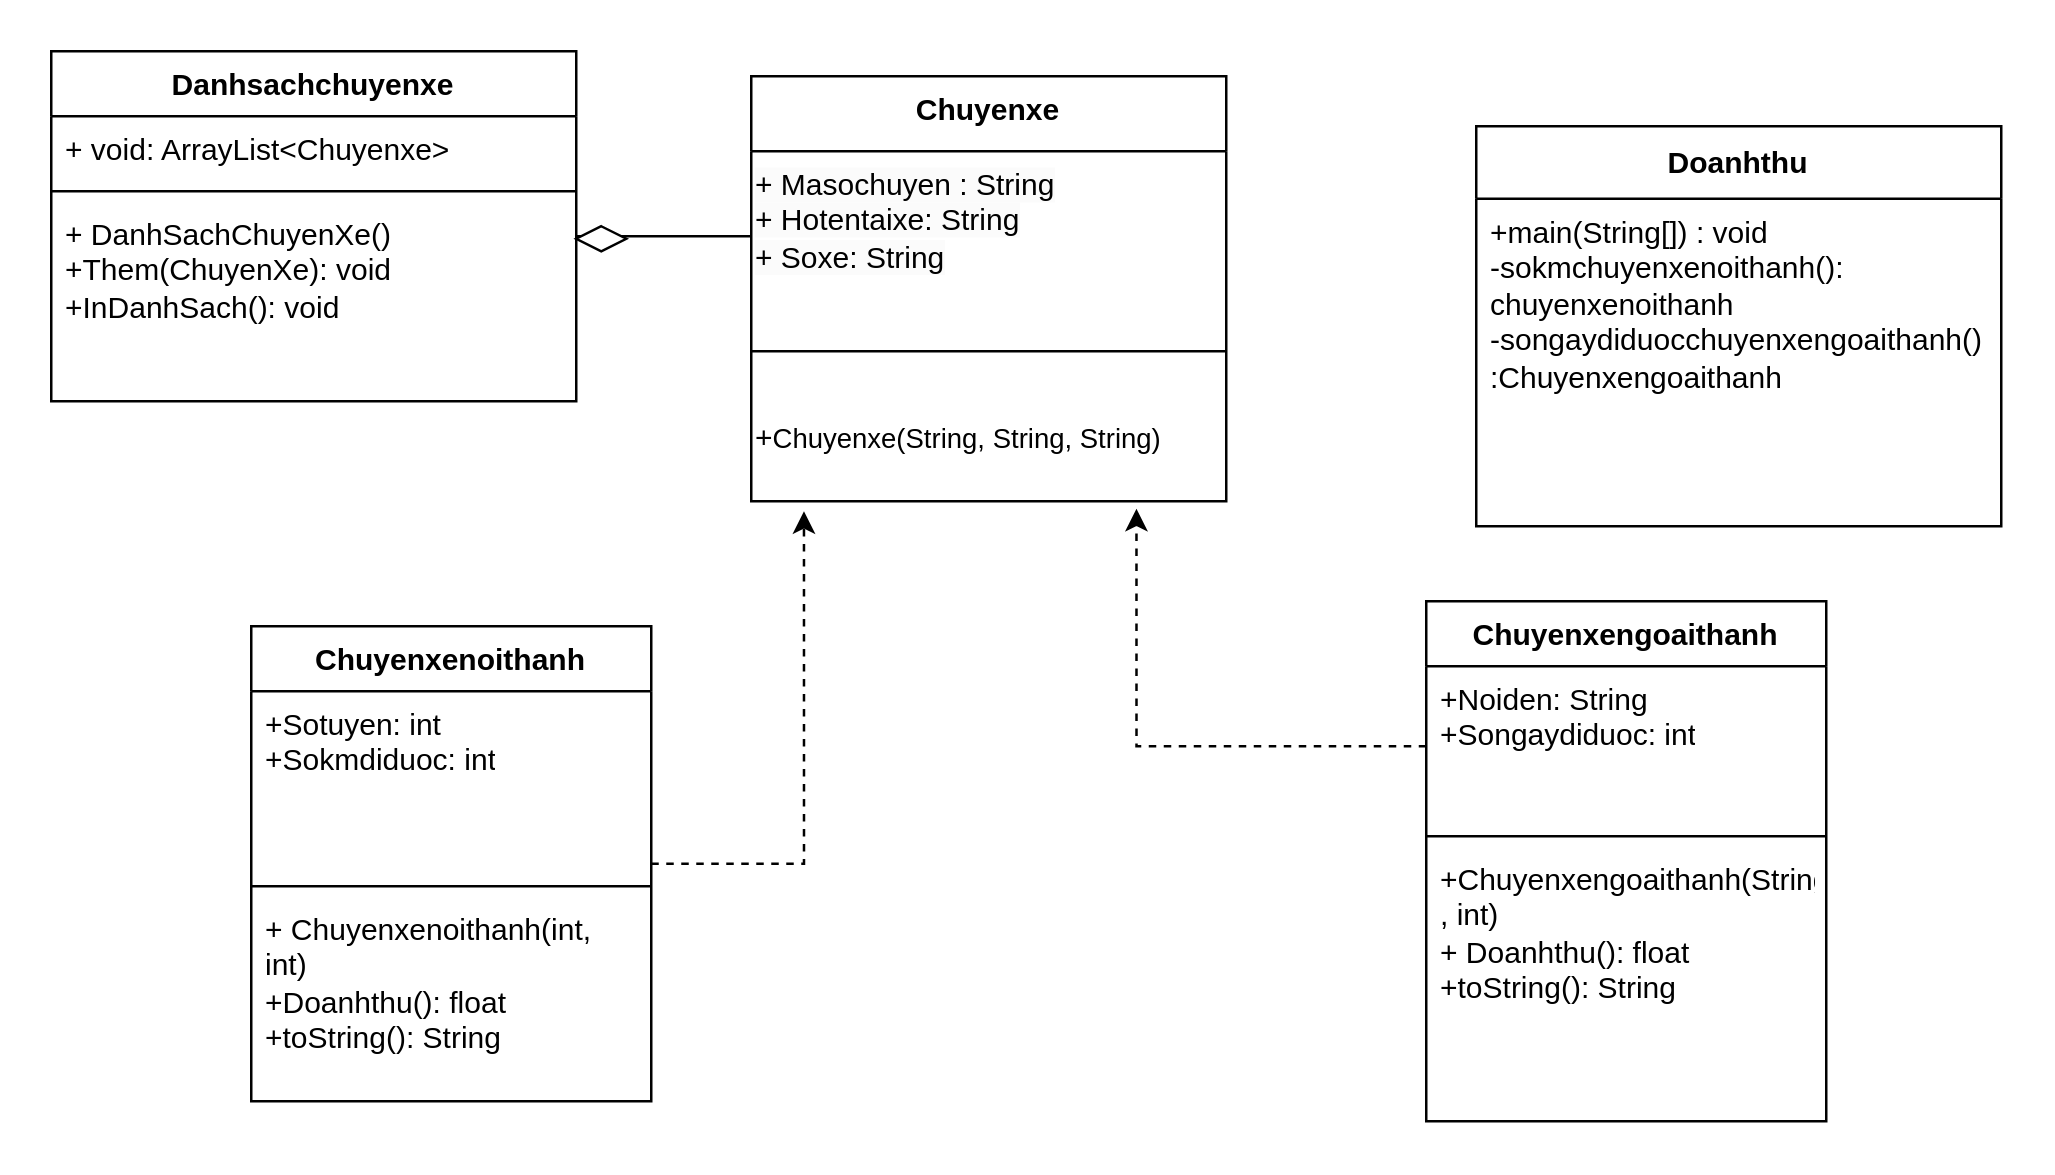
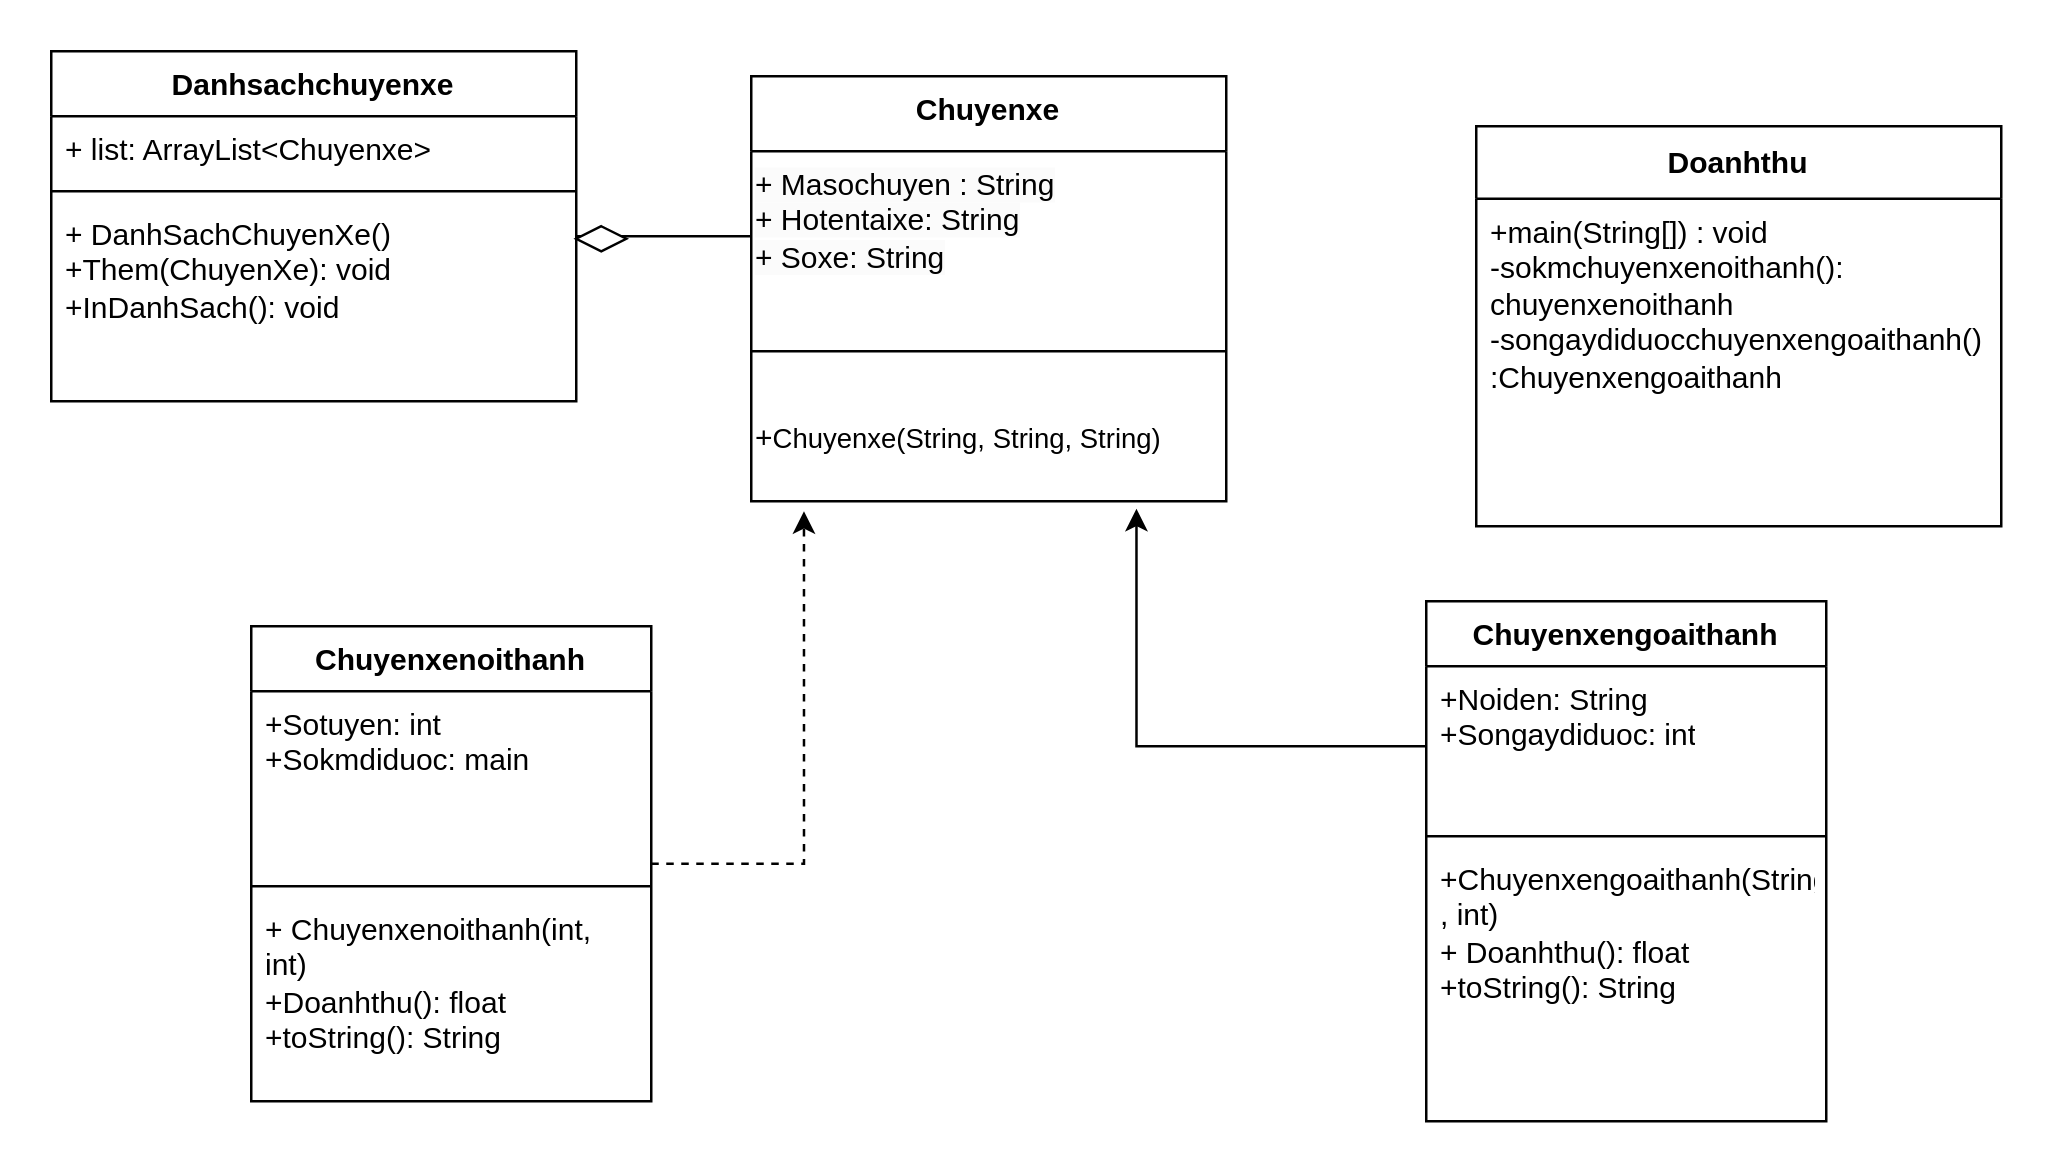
- <mxCell id="19" value="+ void: ArrayList&amp;lt;Chuyenxe&amp;gt;" style="text;strokeColor=none;fillColor=none;align=left;verticalAlign=top;spacingLeft=4;spacingRight=4;overflow=hidden;rotatable=0;points=[[0,0.5],[1,0.5]];portConstraint=eastwest;whiteSpace=wrap;html=1;" parent="18" vertex="1"><mxGeometry y="26" width="210" height="26" as="geometry" /></mxCell>
+ <mxCell id="19" value="+ list: ArrayList&amp;lt;Chuyenxe&amp;gt;" style="text;strokeColor=none;fillColor=none;align=left;verticalAlign=top;spacingLeft=4;spacingRight=4;overflow=hidden;rotatable=0;points=[[0,0.5],[1,0.5]];portConstraint=eastwest;whiteSpace=wrap;html=1;" parent="18" vertex="1"><mxGeometry y="26" width="210" height="26" as="geometry" /></mxCell>
- <mxCell id="12" value="+Sotuyen: int&amp;nbsp;&lt;br&gt;+Sokmdiduoc: int&lt;br&gt;" style="text;strokeColor=none;fillColor=none;align=left;verticalAlign=top;spacingLeft=4;spacingRight=4;overflow=hidden;rotatable=0;points=[[0,0.5],[1,0.5]];portConstraint=eastwest;whiteSpace=wrap;html=1;" parent="11" vertex="1"><mxGeometry y="26" width="160" height="74" as="geometry" /></mxCell>
+ <mxCell id="12" value="+Sotuyen: int&amp;nbsp;&lt;br&gt;+Sokmdiduoc: main&lt;br&gt;" style="text;strokeColor=none;fillColor=none;align=left;verticalAlign=top;spacingLeft=4;spacingRight=4;overflow=hidden;rotatable=0;points=[[0,0.5],[1,0.5]];portConstraint=eastwest;whiteSpace=wrap;html=1;" parent="11" vertex="1"><mxGeometry y="26" width="160" height="74" as="geometry" /></mxCell>
- <mxCell id="17" style="edgeStyle=orthogonalEdgeStyle;rounded=0;orthogonalLoop=1;jettySize=auto;html=1;exitX=0;exitY=0.5;exitDx=0;exitDy=0;entryX=0.811;entryY=1.06;entryDx=0;entryDy=0;entryPerimeter=0;dashed=1;" parent="1" source="7" target="5" edge="1"><mxGeometry relative="1" as="geometry" /></mxCell>
+ <mxCell id="17" style="edgeStyle=orthogonalEdgeStyle;rounded=0;orthogonalLoop=1;jettySize=auto;html=1;exitX=0;exitY=0.5;exitDx=0;exitDy=0;entryX=0.811;entryY=1.06;entryDx=0;entryDy=0;entryPerimeter=0;" parent="1" source="7" target="5" edge="1"><mxGeometry relative="1" as="geometry" /></mxCell>
